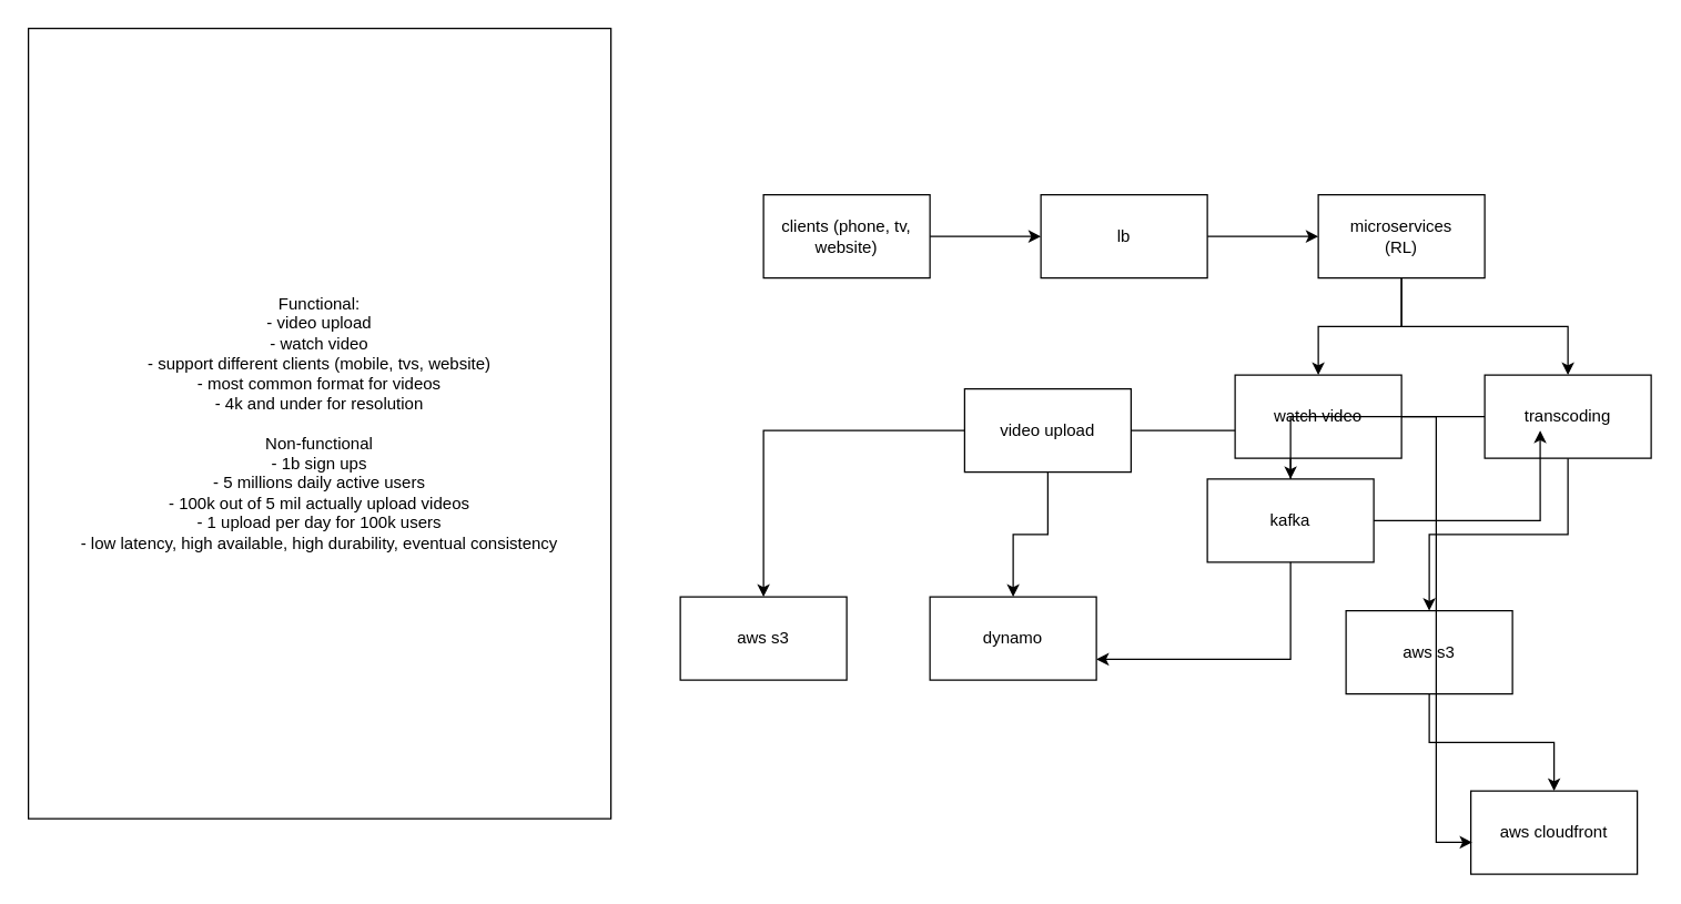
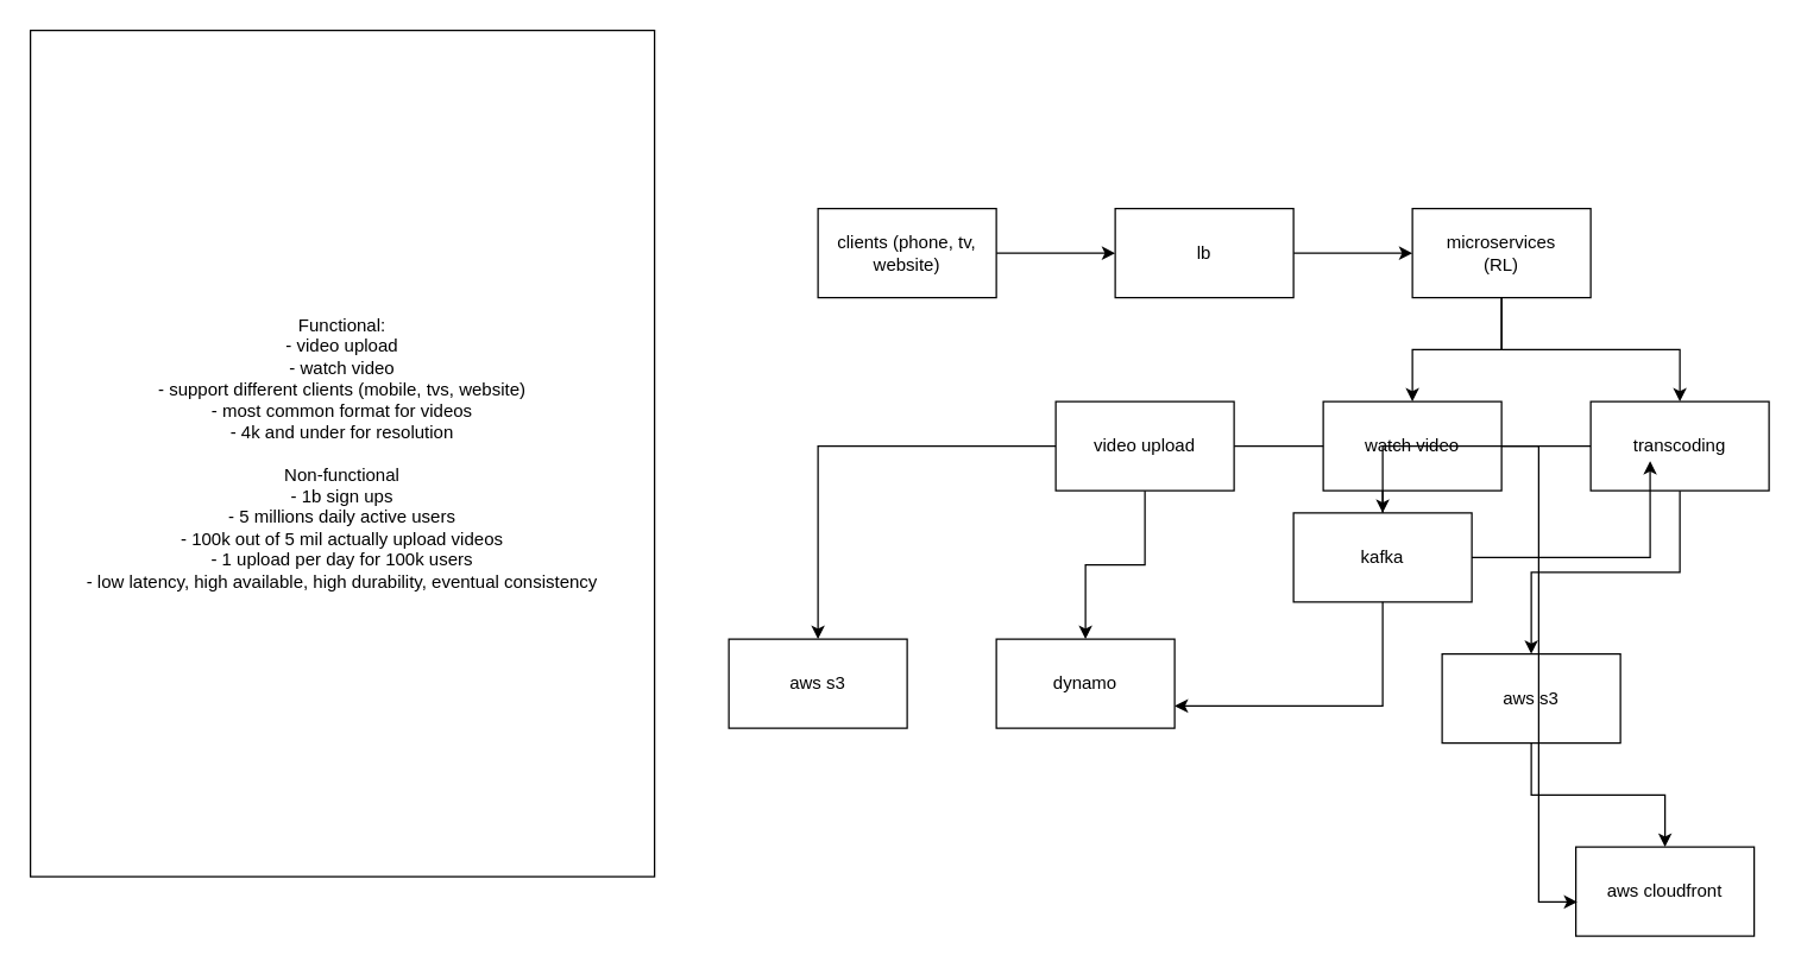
- <mxCell id="13" value="video upload" style="rounded=0;whiteSpace=wrap;html=1;" vertex="1" parent="1"><mxGeometry x="695" y="280" width="120" height="60" as="geometry" /></mxCell>
+ <mxCell id="13" value="video upload" style="rounded=0;whiteSpace=wrap;html=1;" vertex="1" parent="1"><mxGeometry x="710" y="270" width="120" height="60" as="geometry" /></mxCell>
